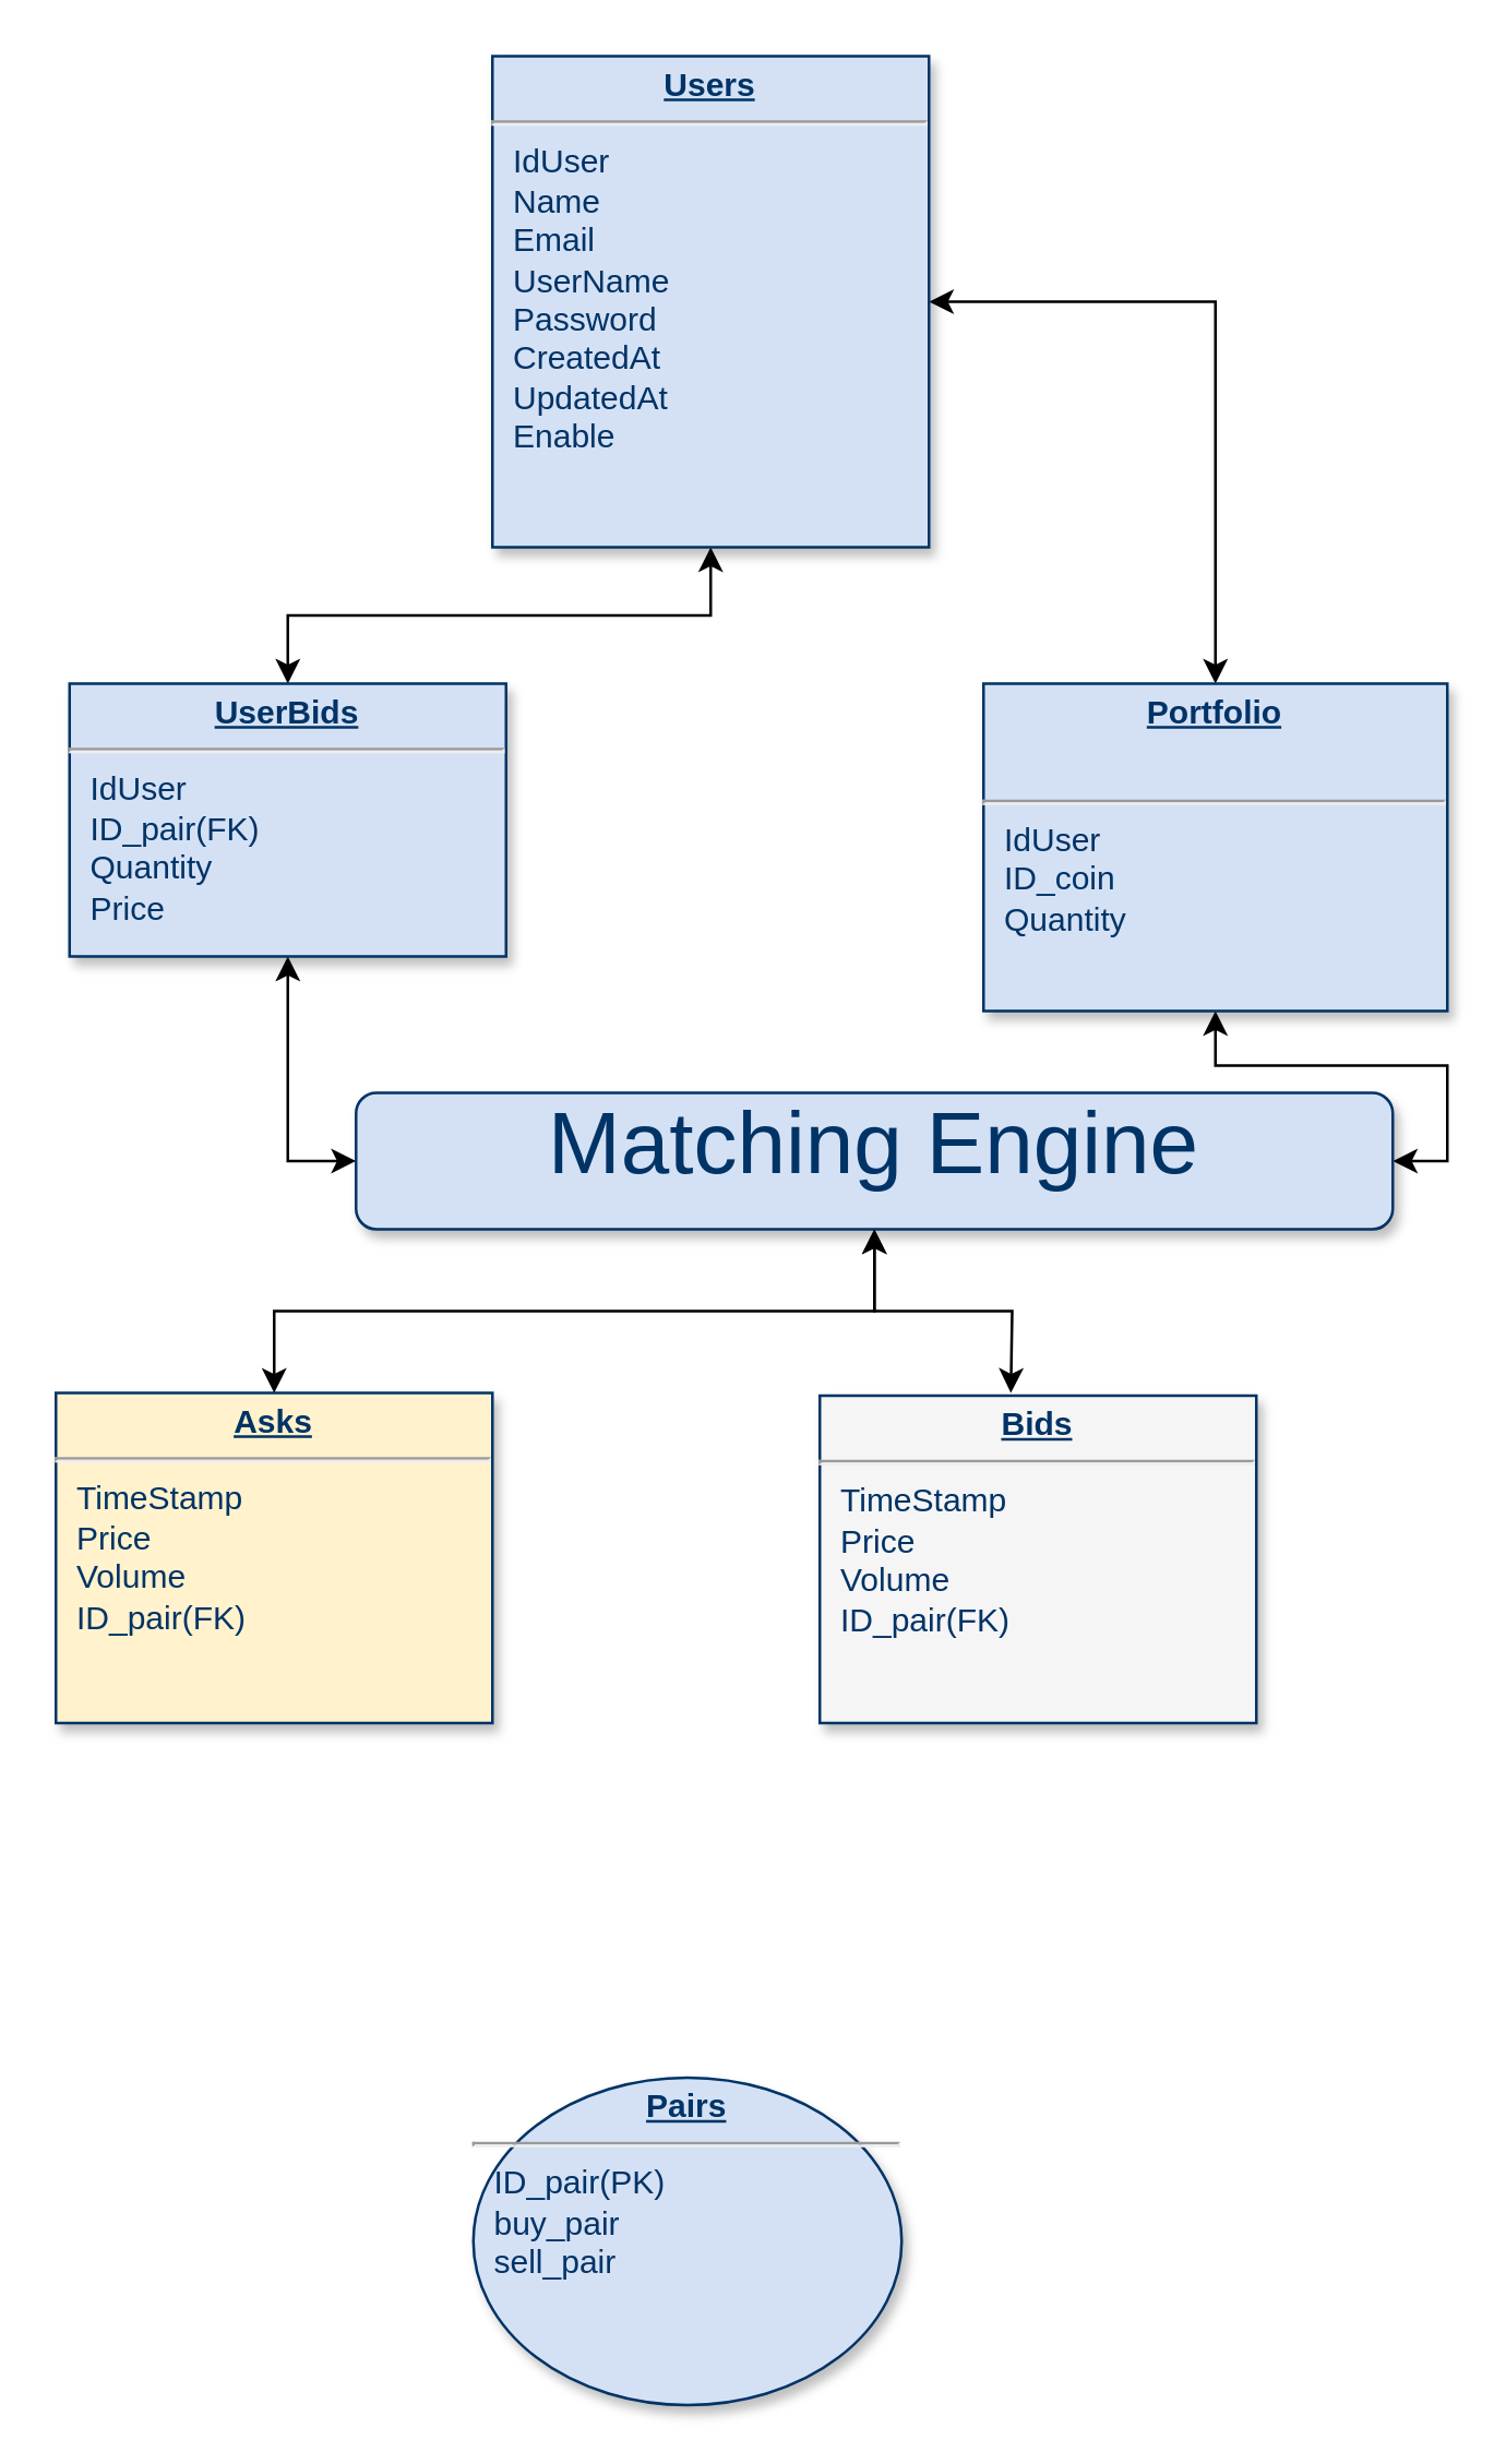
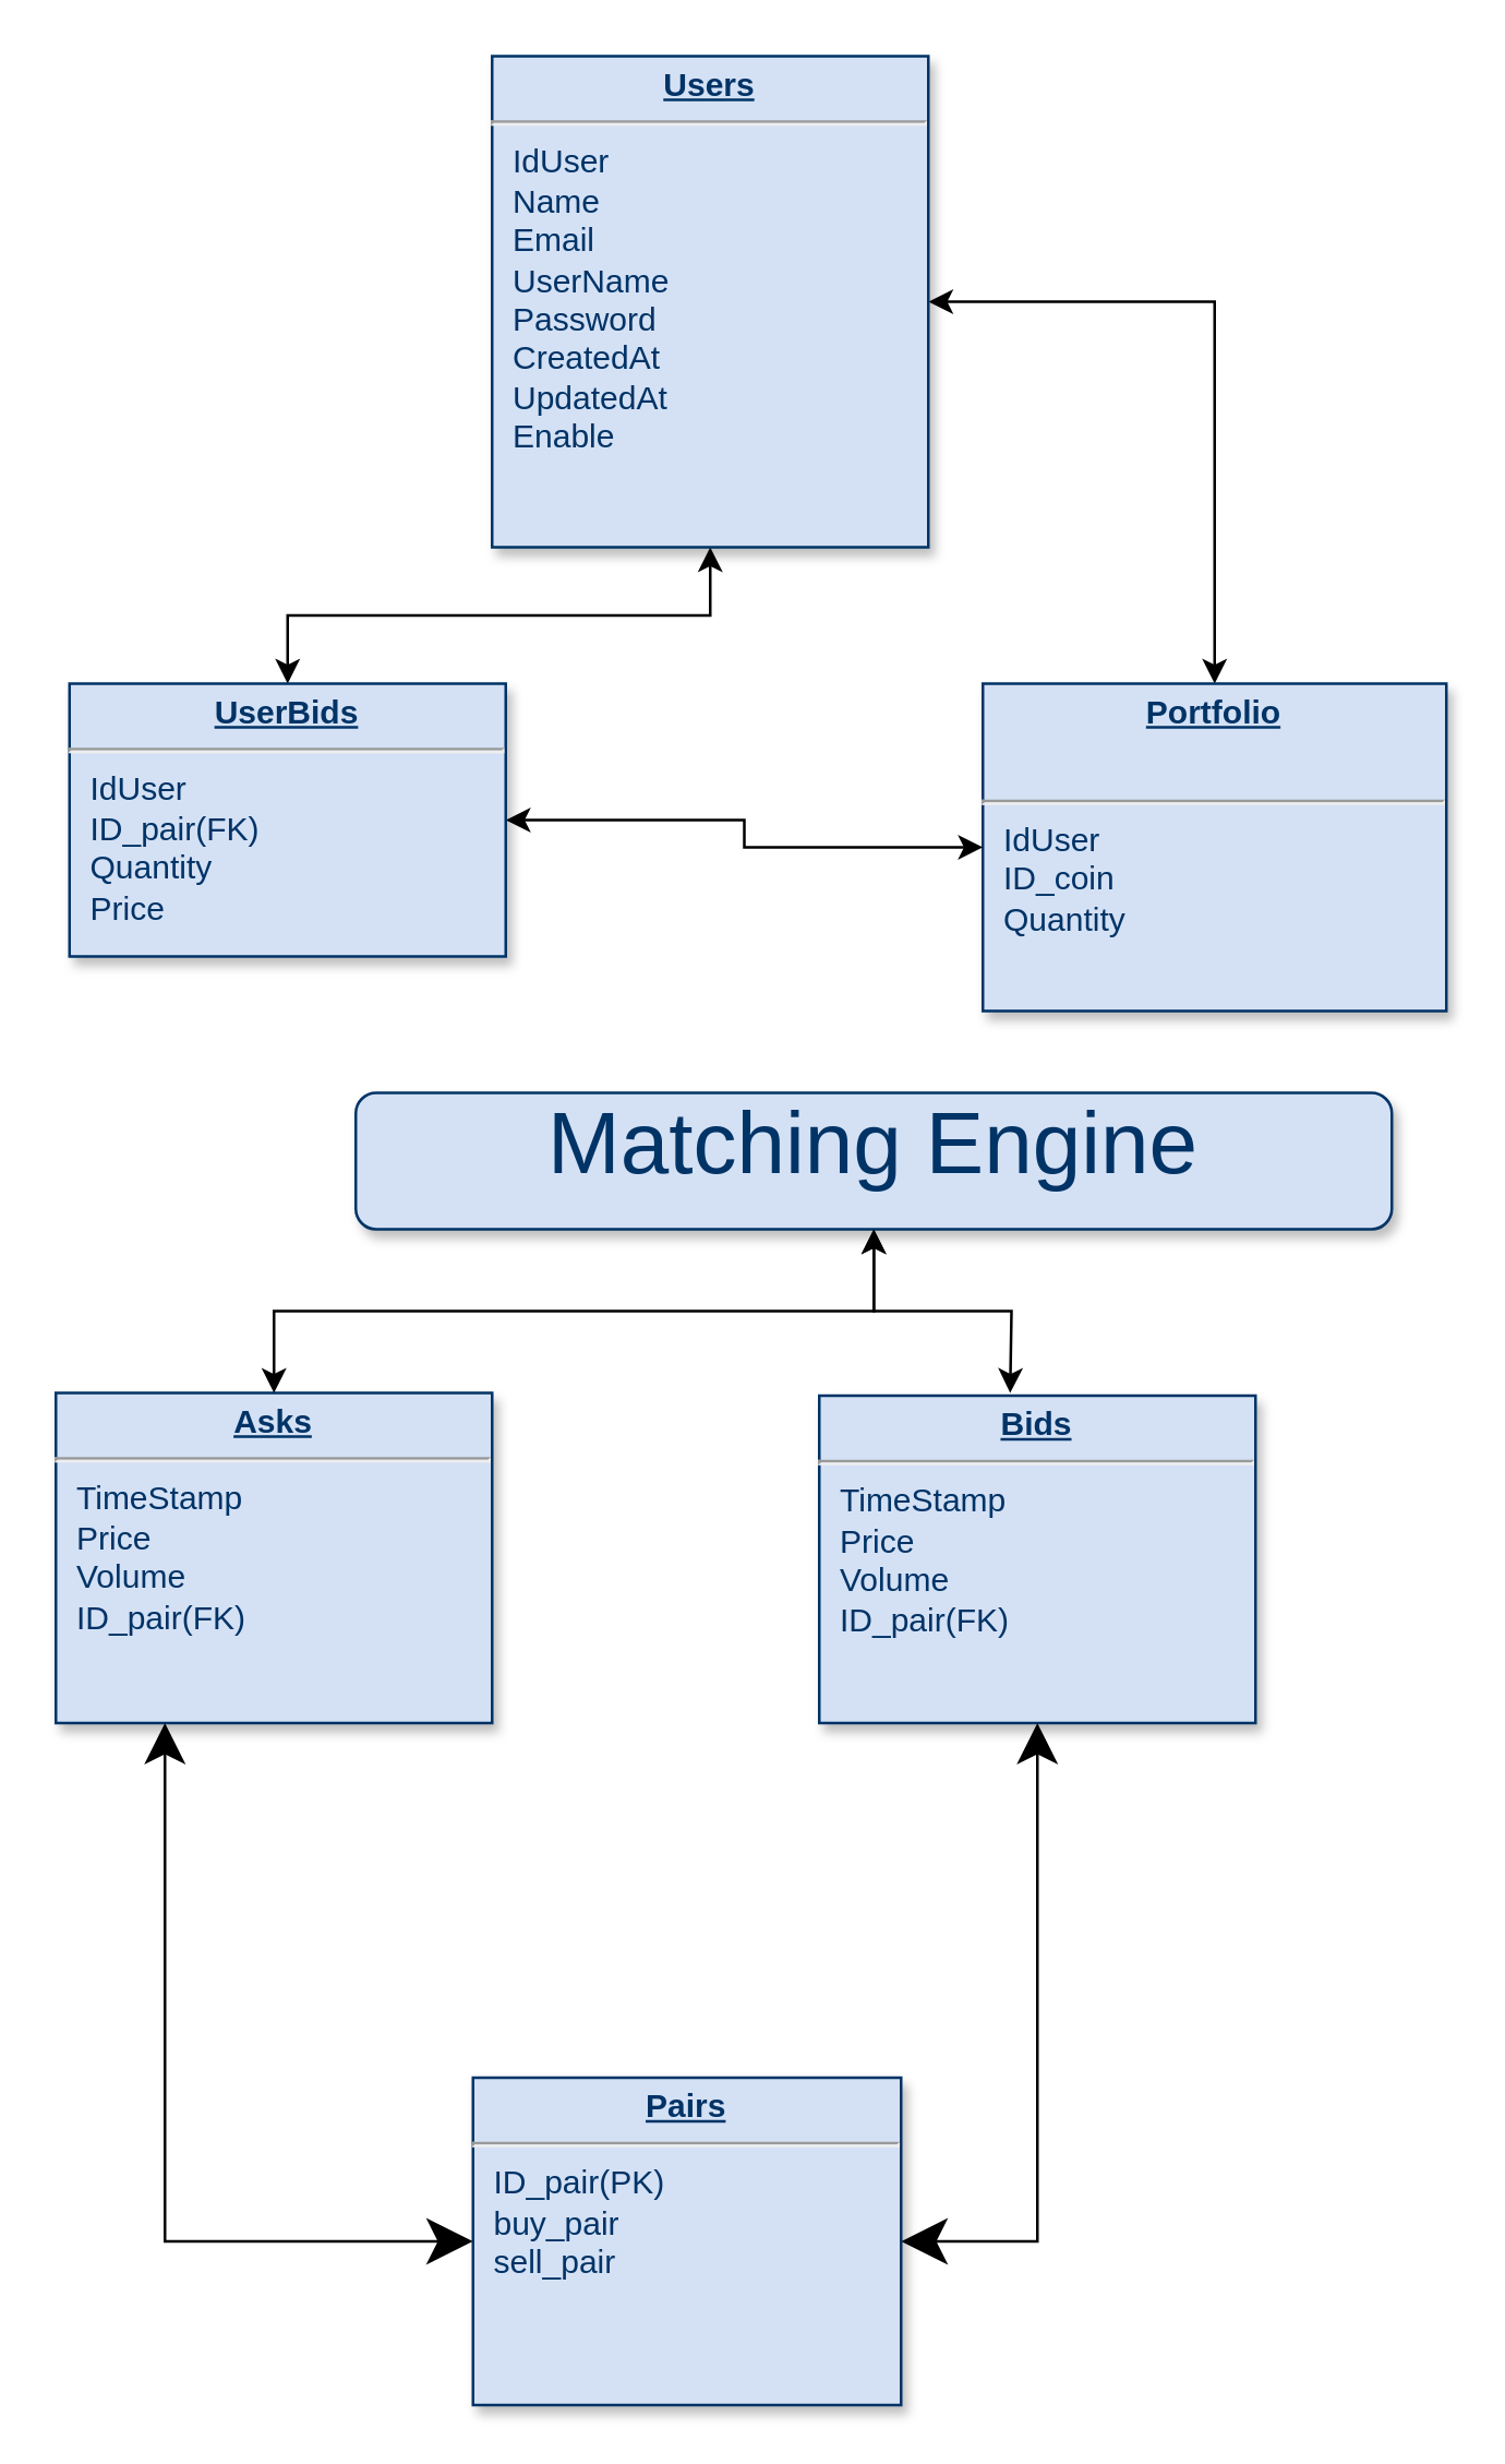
- <mxCell id="10" value="" style="edgeStyle=orthogonalEdgeStyle;rounded=0;orthogonalLoop=1;jettySize=auto;html=1;startArrow=classic;startFill=1;endArrow=classic;endFill=1;entryX=1;entryY=0.5;entryDx=0;entryDy=0;" edge="1" parent="1" source="11" target="15"><mxGeometry relative="1" as="geometry"><mxPoint x="445" y="450" as="targetPoint" /></mxGeometry></mxCell>
- <mxCell id="12" value="" style="edgeStyle=orthogonalEdgeStyle;rounded=0;orthogonalLoop=1;jettySize=auto;html=1;startArrow=classic;startFill=1;endArrow=classic;endFill=1;entryX=0;entryY=0.5;entryDx=0;entryDy=0;" edge="1" parent="1" source="13" target="15"><mxGeometry relative="1" as="geometry"><mxPoint x="80" y="430" as="targetPoint" /></mxGeometry></mxCell>
+ <mxCell id="12" value="" style="edgeStyle=orthogonalEdgeStyle;rounded=0;orthogonalLoop=1;jettySize=auto;html=1;startArrow=classic;startFill=1;endArrow=classic;endFill=1;" edge="1" parent="1" source="13" target="11"><mxGeometry relative="1" as="geometry"><mxPoint x="80" y="430" as="targetPoint" /></mxGeometry></mxCell>
- <mxCell id="5" value="&lt;p style=&quot;margin: 0px ; margin-top: 4px ; text-align: center ; text-decoration: underline&quot;&gt;&lt;strong&gt;Asks&lt;/strong&gt;&lt;/p&gt;&lt;hr&gt;&lt;p style=&quot;margin: 0px ; margin-left: 8px&quot;&gt;TimeStamp&lt;/p&gt;&lt;p style=&quot;margin: 0px ; margin-left: 8px&quot;&gt;Price&lt;/p&gt;&lt;p style=&quot;margin: 0px ; margin-left: 8px&quot;&gt;Volume&lt;/p&gt;&lt;p style=&quot;margin: 0px ; margin-left: 8px&quot;&gt;ID_pair(FK)&lt;br&gt;&lt;/p&gt;" style="verticalAlign=top;align=left;overflow=fill;fontSize=12;fontFamily=Helvetica;html=1;strokeColor=#003366;shadow=1;fillColor=#fff2cc;fontColor=#003366;" parent="1" vertex="1"><mxGeometry x="20" y="510" width="160" height="121" as="geometry" /></mxCell>
+ <mxCell id="5" value="&lt;p style=&quot;margin: 0px ; margin-top: 4px ; text-align: center ; text-decoration: underline&quot;&gt;&lt;strong&gt;Asks&lt;/strong&gt;&lt;/p&gt;&lt;hr&gt;&lt;p style=&quot;margin: 0px ; margin-left: 8px&quot;&gt;TimeStamp&lt;/p&gt;&lt;p style=&quot;margin: 0px ; margin-left: 8px&quot;&gt;Price&lt;/p&gt;&lt;p style=&quot;margin: 0px ; margin-left: 8px&quot;&gt;Volume&lt;/p&gt;&lt;p style=&quot;margin: 0px ; margin-left: 8px&quot;&gt;ID_pair(FK)&lt;br&gt;&lt;/p&gt;" style="verticalAlign=top;align=left;overflow=fill;fontSize=12;fontFamily=Helvetica;html=1;strokeColor=#003366;shadow=1;fillColor=#D4E1F5;fontColor=#003366" parent="1" vertex="1"><mxGeometry x="20" y="510" width="160" height="121" as="geometry" /></mxCell>
- <mxCell id="6" value="&lt;p style=&quot;margin: 0px ; margin-top: 4px ; text-align: center ; text-decoration: underline&quot;&gt;&lt;strong&gt;Bids&lt;/strong&gt;&lt;/p&gt;&lt;hr&gt;&lt;p style=&quot;margin: 0px ; margin-left: 8px&quot;&gt;TimeStamp&lt;/p&gt;&lt;p style=&quot;margin: 0px ; margin-left: 8px&quot;&gt;Price&lt;/p&gt;&lt;p style=&quot;margin: 0px ; margin-left: 8px&quot;&gt;Volume&lt;br&gt;&lt;/p&gt;&lt;p style=&quot;margin: 0px ; margin-left: 8px&quot;&gt;ID_pair(FK)&lt;br&gt;&lt;/p&gt;" style="verticalAlign=top;align=left;overflow=fill;fontSize=12;fontFamily=Helvetica;html=1;strokeColor=#003366;shadow=1;fillColor=#f5f5f5;fontColor=#003366;" parent="1" vertex="1"><mxGeometry x="300" y="511" width="160" height="120" as="geometry" /></mxCell>
+ <mxCell id="6" value="&lt;p style=&quot;margin: 0px ; margin-top: 4px ; text-align: center ; text-decoration: underline&quot;&gt;&lt;strong&gt;Bids&lt;/strong&gt;&lt;/p&gt;&lt;hr&gt;&lt;p style=&quot;margin: 0px ; margin-left: 8px&quot;&gt;TimeStamp&lt;/p&gt;&lt;p style=&quot;margin: 0px ; margin-left: 8px&quot;&gt;Price&lt;/p&gt;&lt;p style=&quot;margin: 0px ; margin-left: 8px&quot;&gt;Volume&lt;br&gt;&lt;/p&gt;&lt;p style=&quot;margin: 0px ; margin-left: 8px&quot;&gt;ID_pair(FK)&lt;br&gt;&lt;/p&gt;" style="verticalAlign=top;align=left;overflow=fill;fontSize=12;fontFamily=Helvetica;html=1;strokeColor=#003366;shadow=1;fillColor=#D4E1F5;fontColor=#003366" parent="1" vertex="1"><mxGeometry x="300" y="511" width="160" height="120" as="geometry" /></mxCell>
+ <mxCell id="9" value="" style="endArrow=classic;endSize=12;startArrow=classic;startSize=14;startFill=1;edgeStyle=orthogonalEdgeStyle;rounded=0;endFill=1;entryX=0.5;entryY=1;entryDx=0;entryDy=0;exitX=1;exitY=0.5;exitDx=0;exitDy=0;" edge="1" parent="1" source="7" target="6"><mxGeometry x="489.36" y="821" as="geometry"><mxPoint x="470" y="681" as="sourcePoint" /><mxPoint x="350" y="681" as="targetPoint" /><Array as="points" /></mxGeometry></mxCell>
+ <mxCell id="8" value="" style="endArrow=classic;endSize=12;startArrow=classic;startSize=14;startFill=1;edgeStyle=orthogonalEdgeStyle;rounded=0;endFill=1;entryX=0.25;entryY=1;entryDx=0;entryDy=0;exitX=0;exitY=0.5;exitDx=0;exitDy=0;" edge="1" parent="1" source="7" target="5"><mxGeometry x="179.36" y="811" as="geometry"><mxPoint x="160" y="671" as="sourcePoint" /><mxPoint x="40" y="671" as="targetPoint" /><Array as="points" /></mxGeometry></mxCell>
- <mxCell id="7" value="&lt;p style=&quot;margin: 0px ; margin-top: 4px ; text-align: center ; text-decoration: underline&quot;&gt;&lt;strong&gt;Pairs&lt;/strong&gt;&lt;/p&gt;&lt;hr&gt;&lt;p style=&quot;margin: 0px ; margin-left: 8px&quot;&gt;ID_pair(PK)&lt;/p&gt;&lt;p style=&quot;margin: 0px ; margin-left: 8px&quot;&gt;buy_pair&lt;/p&gt;&lt;p style=&quot;margin: 0px ; margin-left: 8px&quot;&gt;sell_pair&lt;br&gt;&lt;/p&gt;&lt;p style=&quot;margin: 0px ; margin-left: 8px&quot;&gt;&lt;br&gt;&lt;/p&gt;" style="ellipse;verticalAlign=top;align=left;overflow=fill;fontSize=12;fontFamily=Helvetica;html=1;strokeColor=#003366;shadow=1;fillColor=#D4E1F5;fontColor=#003366;" vertex="1" parent="1"><mxGeometry x="173" y="761" width="157" height="120" as="geometry" /></mxCell>
+ <mxCell id="7" value="&lt;p style=&quot;margin: 0px ; margin-top: 4px ; text-align: center ; text-decoration: underline&quot;&gt;&lt;strong&gt;Pairs&lt;/strong&gt;&lt;/p&gt;&lt;hr&gt;&lt;p style=&quot;margin: 0px ; margin-left: 8px&quot;&gt;ID_pair(PK)&lt;/p&gt;&lt;p style=&quot;margin: 0px ; margin-left: 8px&quot;&gt;buy_pair&lt;/p&gt;&lt;p style=&quot;margin: 0px ; margin-left: 8px&quot;&gt;sell_pair&lt;br&gt;&lt;/p&gt;&lt;p style=&quot;margin: 0px ; margin-left: 8px&quot;&gt;&lt;br&gt;&lt;/p&gt;" style="verticalAlign=top;align=left;overflow=fill;fontSize=12;fontFamily=Helvetica;html=1;strokeColor=#003366;shadow=1;fillColor=#D4E1F5;fontColor=#003366" vertex="1" parent="1"><mxGeometry x="173" y="761" width="157" height="120" as="geometry" /></mxCell>
